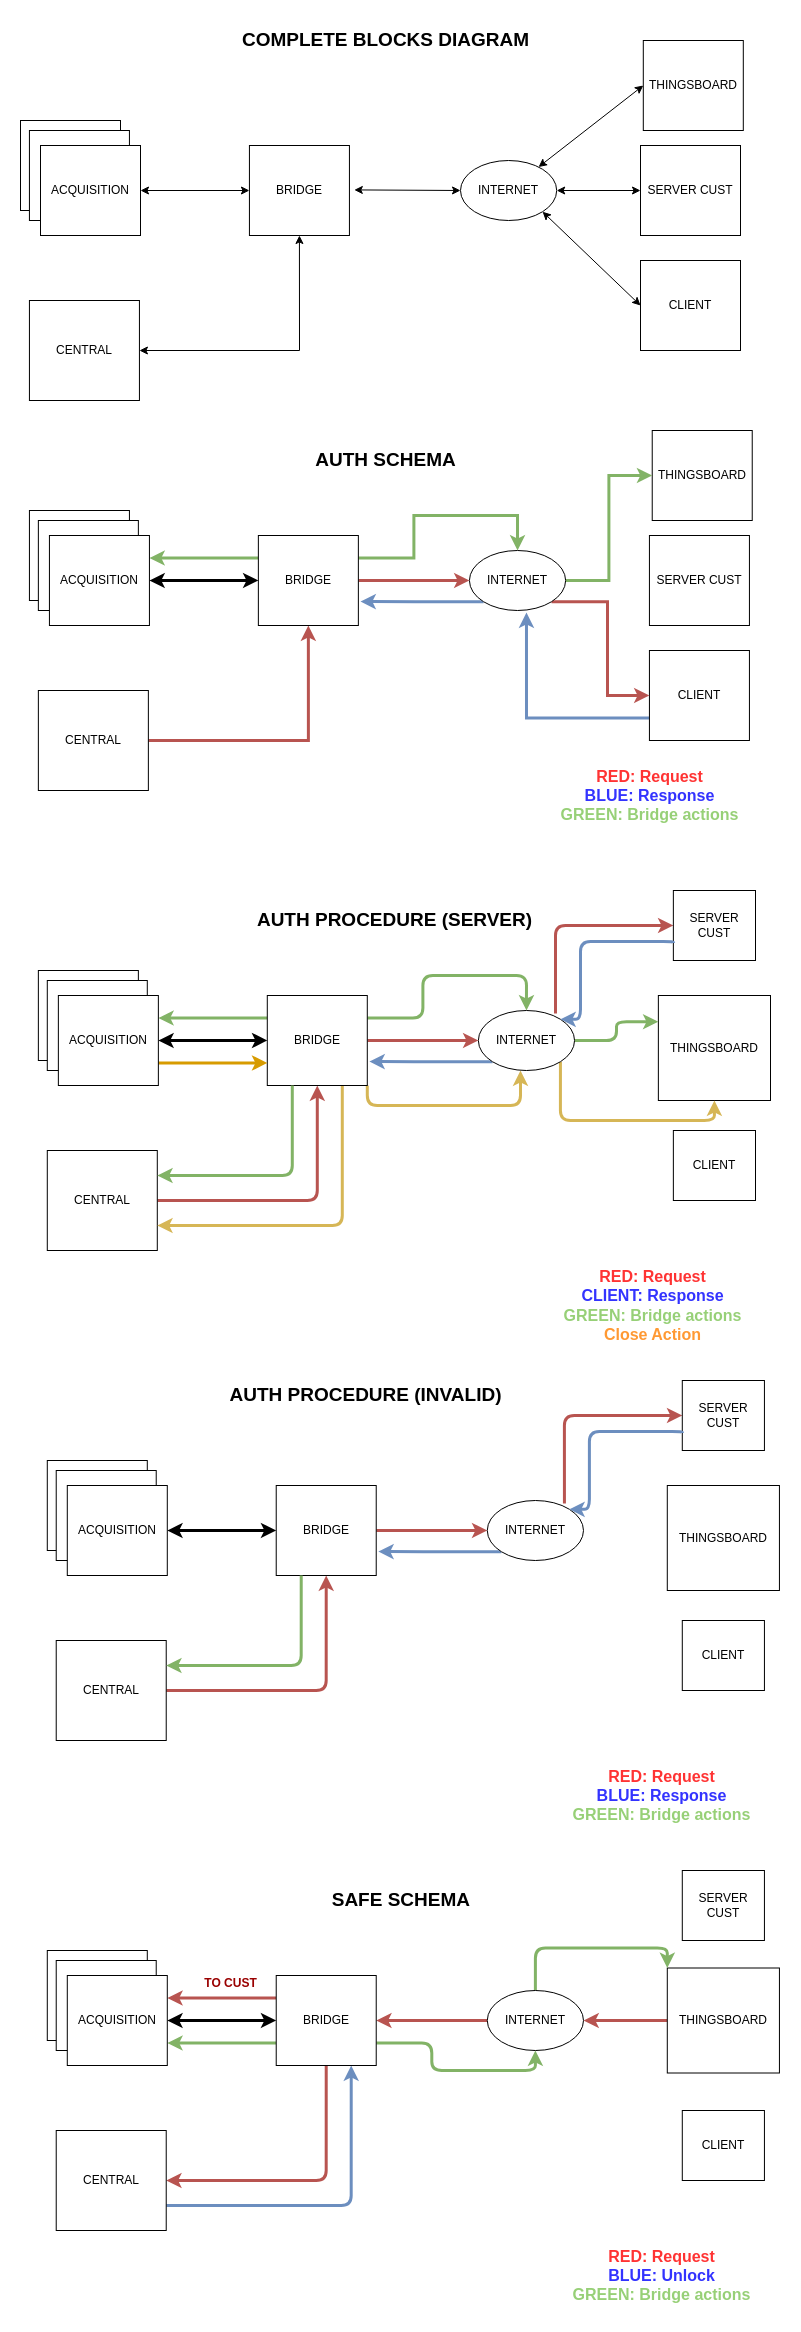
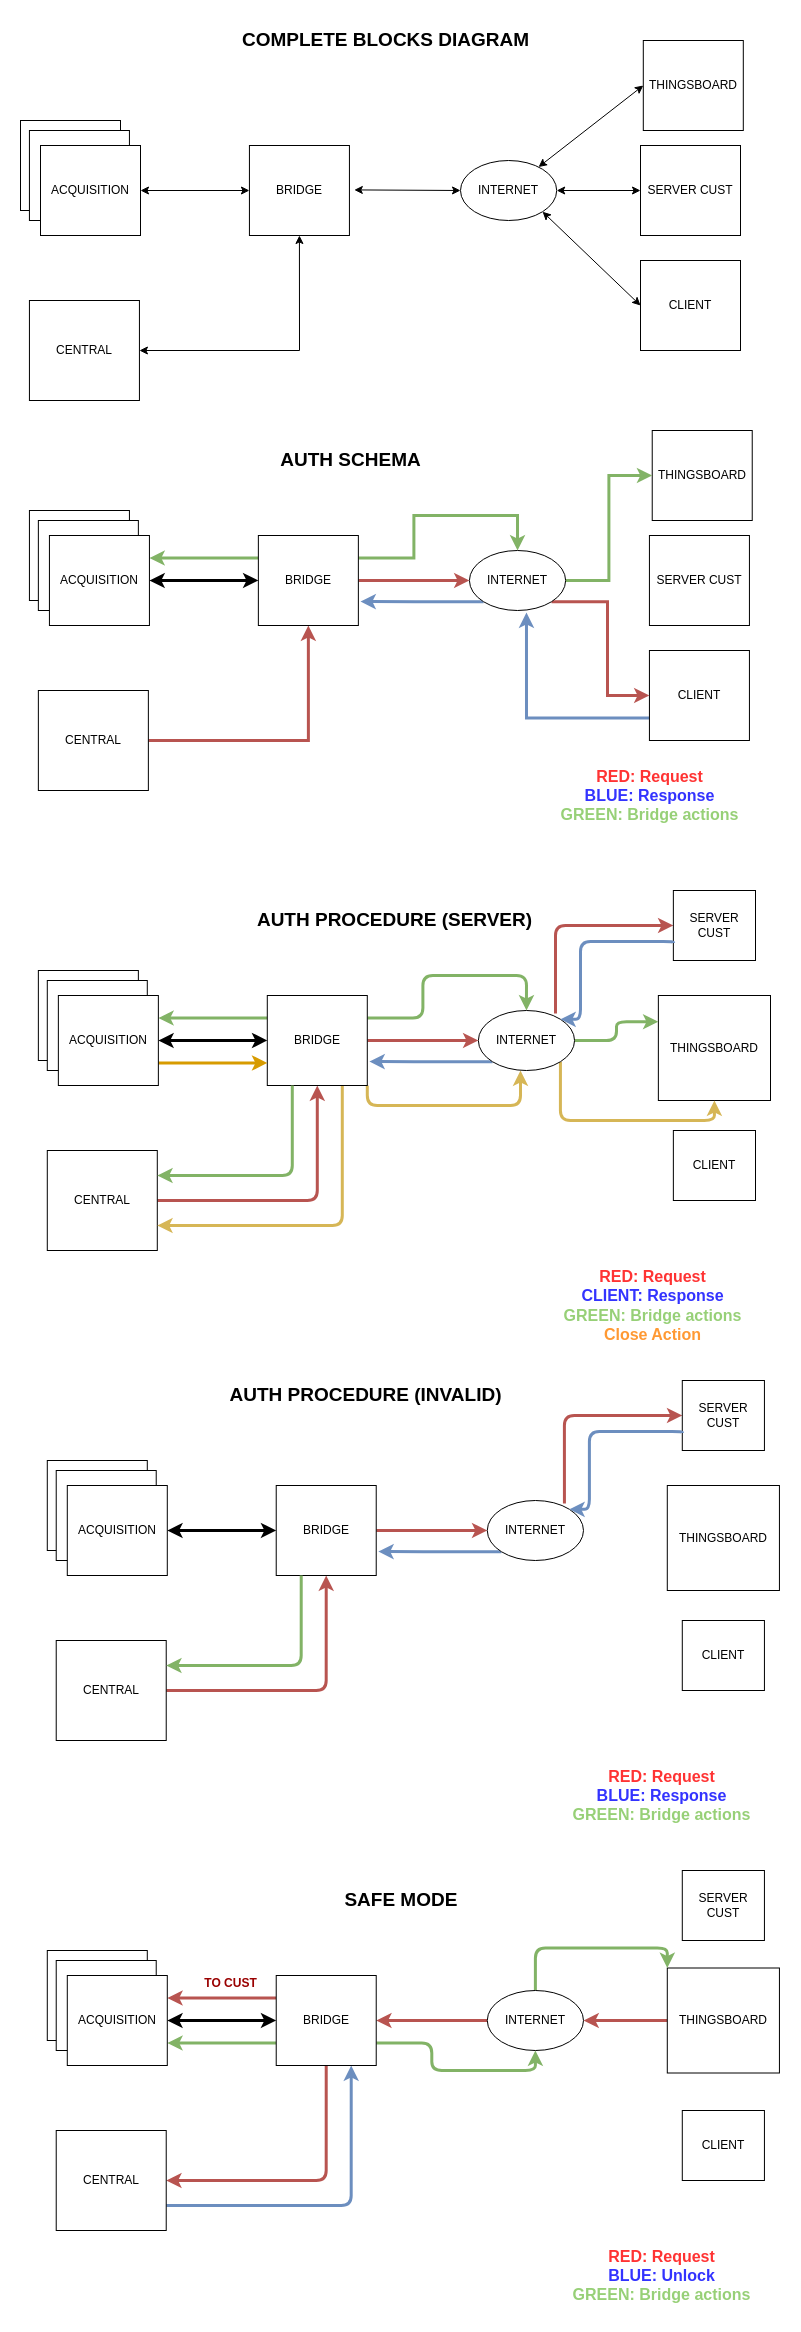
- <mxCell id="18" value="&lt;font style=&quot;font-size: 19px;&quot;&gt;&lt;b&gt;AUTH SCHEMA&lt;/b&gt;&lt;/font&gt;" style="text;html=1;align=center;verticalAlign=middle;resizable=0;points=[];autosize=1;strokeColor=none;fillColor=none;" vertex="1" parent="1"><mxGeometry x="305" y="440" width="160" height="40" as="geometry" /></mxCell>
+ <mxCell id="18" value="&lt;font style=&quot;font-size: 19px;&quot;&gt;&lt;b&gt;AUTH SCHEMA&lt;/b&gt;&lt;/font&gt;" style="text;html=1;align=center;verticalAlign=middle;resizable=0;points=[];autosize=1;strokeColor=none;fillColor=none;" vertex="1" parent="1"><mxGeometry x="270" y="440" width="160" height="40" as="geometry" /></mxCell>
- <mxCell id="81" value="&lt;font style=&quot;font-size: 19px;&quot;&gt;&lt;b&gt;SAFE SCHEMA&amp;nbsp;&lt;/b&gt;&lt;/font&gt;" style="text;html=1;align=center;verticalAlign=middle;resizable=0;points=[];autosize=1;strokeColor=none;fillColor=none;" vertex="1" parent="1"><mxGeometry x="332.86" y="1880" width="140" height="40" as="geometry" /></mxCell>
+ <mxCell id="81" value="&lt;font style=&quot;font-size: 19px;&quot;&gt;&lt;b&gt;SAFE MODE&amp;nbsp;&lt;/b&gt;&lt;/font&gt;" style="text;html=1;align=center;verticalAlign=middle;resizable=0;points=[];autosize=1;strokeColor=none;fillColor=none;" vertex="1" parent="1"><mxGeometry x="332.86" y="1880" width="140" height="40" as="geometry" /></mxCell>
